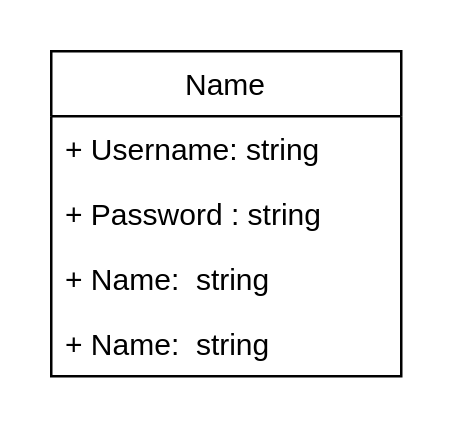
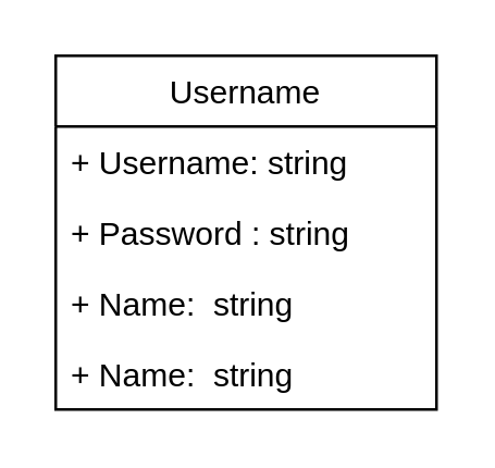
- <mxCell id="2" value="Name" style="swimlane;fontStyle=0;childLayout=stackLayout;horizontal=1;startSize=26;fillColor=none;horizontalStack=0;resizeParent=1;resizeParentMax=0;resizeLast=0;collapsible=1;marginBottom=0;" vertex="1" parent="1"><mxGeometry x="20" y="20" width="140" height="130" as="geometry" /></mxCell>
+ <mxCell id="2" value="Username" style="swimlane;fontStyle=0;childLayout=stackLayout;horizontal=1;startSize=26;fillColor=none;horizontalStack=0;resizeParent=1;resizeParentMax=0;resizeLast=0;collapsible=1;marginBottom=0;" vertex="1" parent="1"><mxGeometry x="20" y="20" width="140" height="130" as="geometry" /></mxCell>
